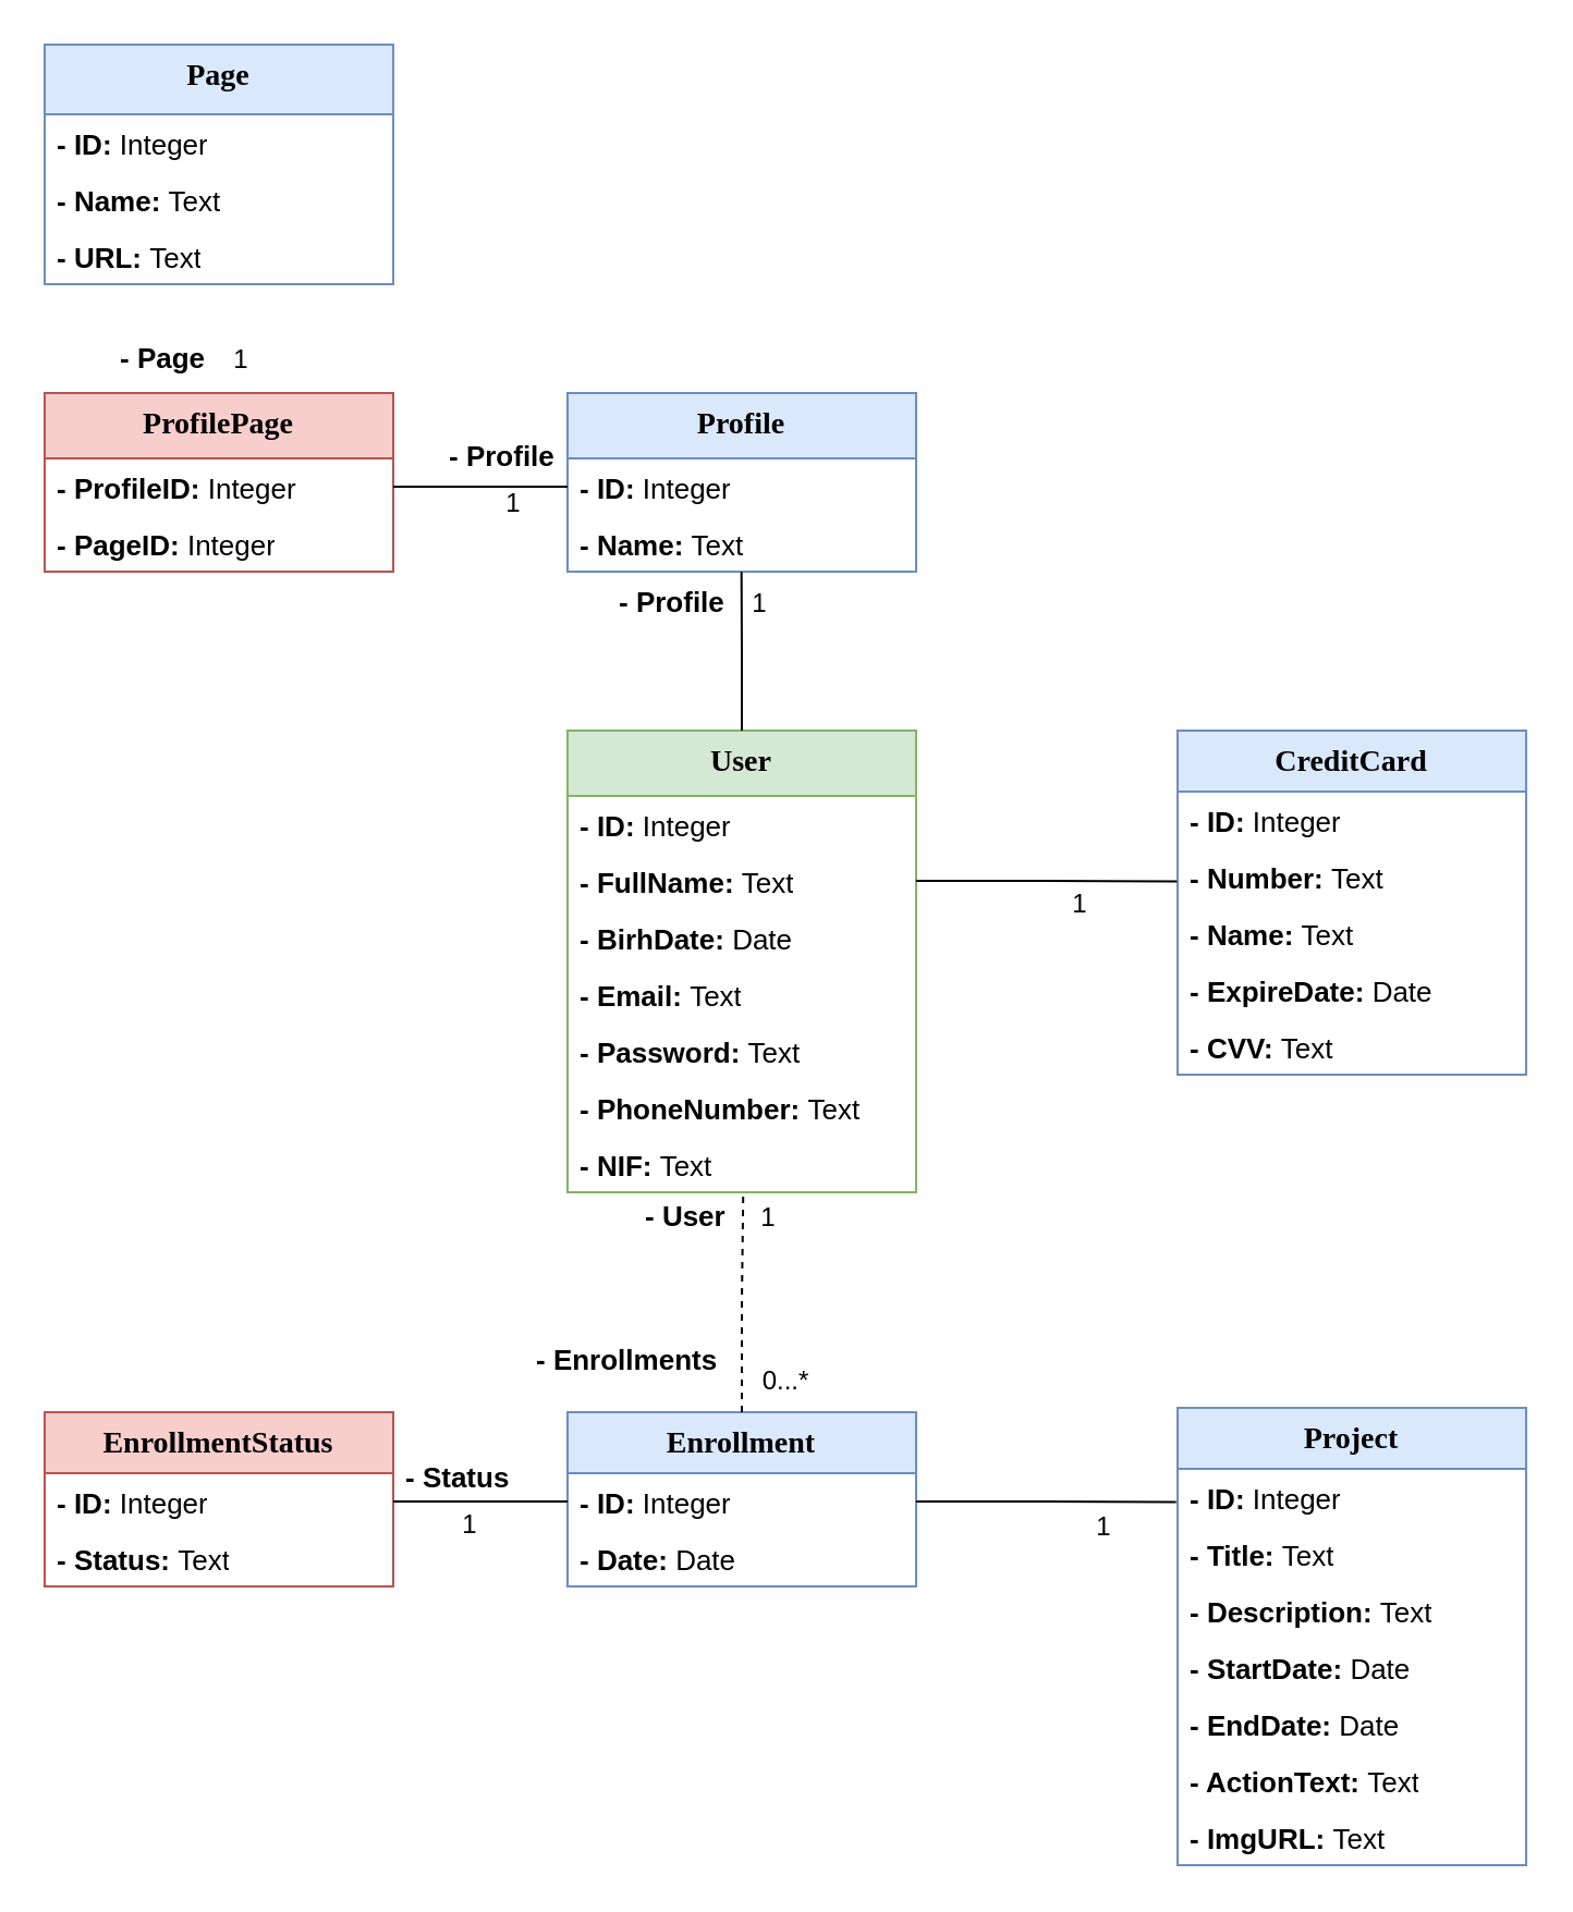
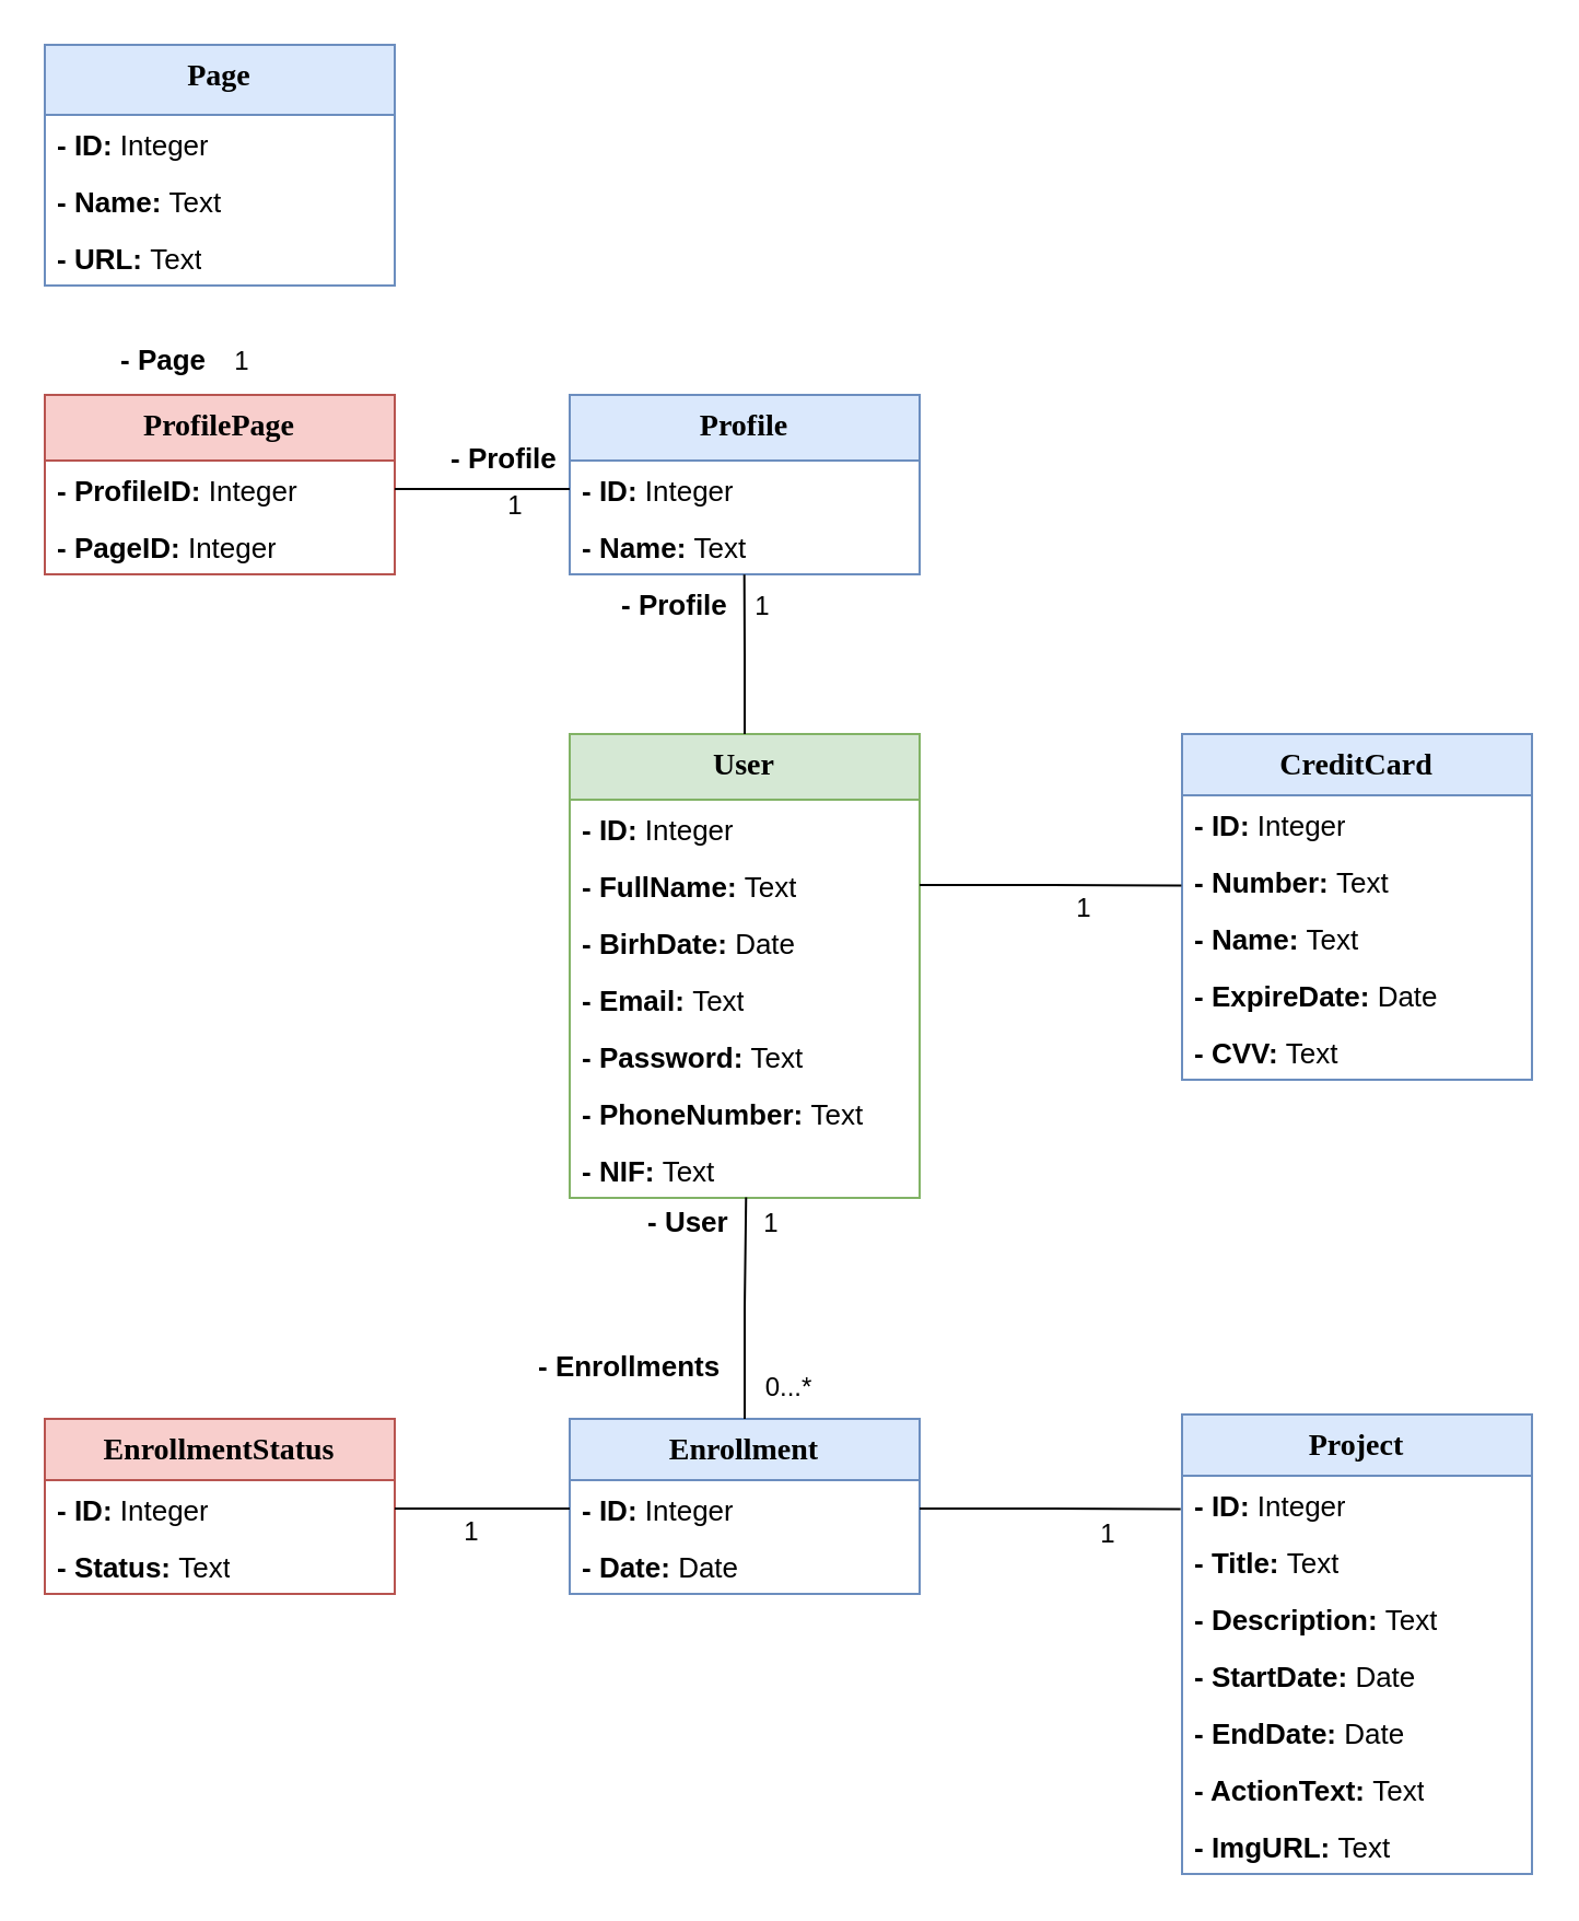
- <mxCell id="59" style="edgeStyle=orthogonalEdgeStyle;rounded=0;orthogonalLoop=1;jettySize=auto;html=1;exitX=0.5;exitY=0;exitDx=0;exitDy=0;entryX=0.504;entryY=0.989;entryDx=0;entryDy=0;entryPerimeter=0;endArrow=none;endFill=0;dashed=1;" edge="1" parent="1" source="34" target="9"><mxGeometry relative="1" as="geometry" /></mxCell>
+ <mxCell id="59" style="edgeStyle=orthogonalEdgeStyle;rounded=0;orthogonalLoop=1;jettySize=auto;html=1;exitX=0.5;exitY=0;exitDx=0;exitDy=0;entryX=0.504;entryY=0.989;entryDx=0;entryDy=0;entryPerimeter=0;endArrow=none;endFill=0;" edge="1" parent="1" source="34" target="9"><mxGeometry relative="1" as="geometry" /></mxCell>
- <mxCell id="55" value="- Status" style="text;strokeColor=none;fillColor=none;align=left;verticalAlign=top;spacingLeft=4;spacingRight=4;overflow=hidden;rotatable=0;points=[[0,0.5],[1,0.5]];portConstraint=eastwest;whiteSpace=wrap;html=1;fontSize=13;fontStyle=1" parent="1" vertex="1"><mxGeometry x="180" y="664" width="69" height="26" as="geometry" /></mxCell>
